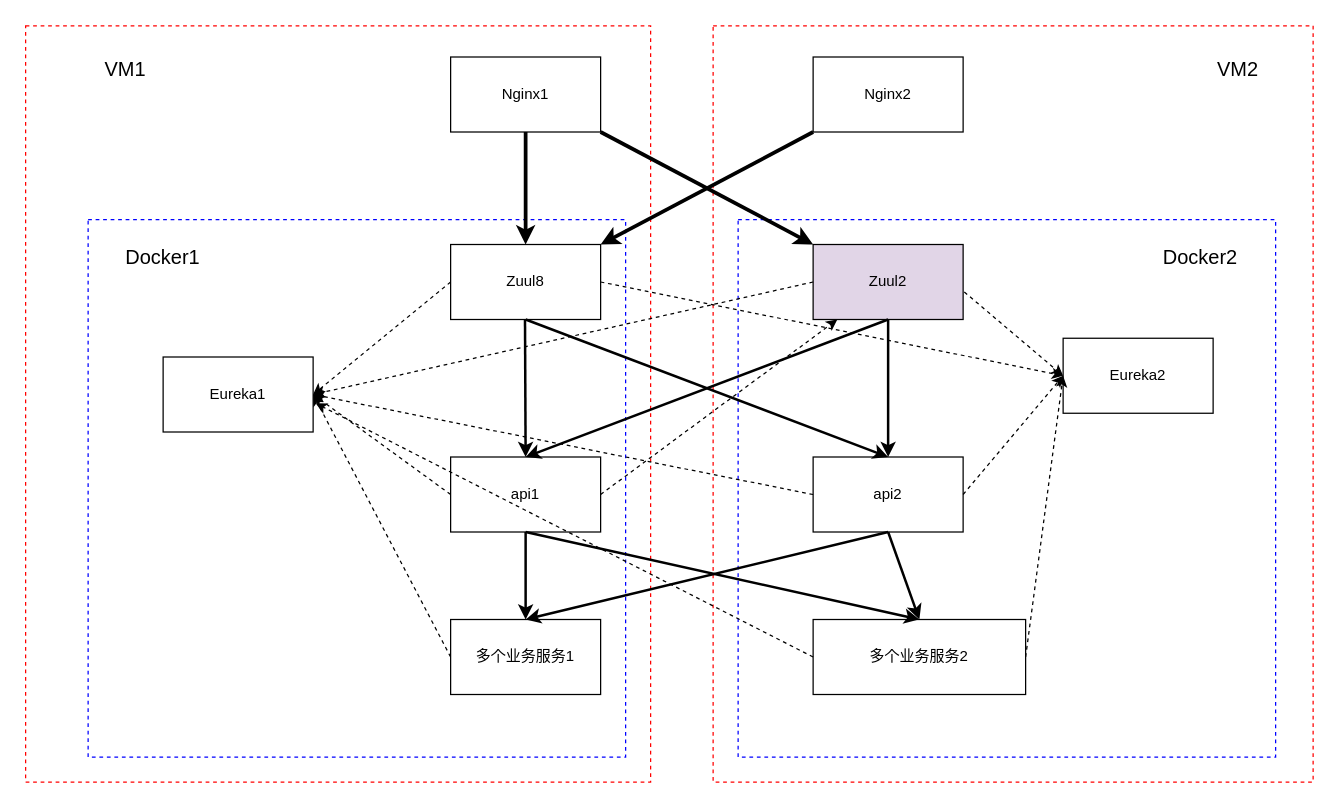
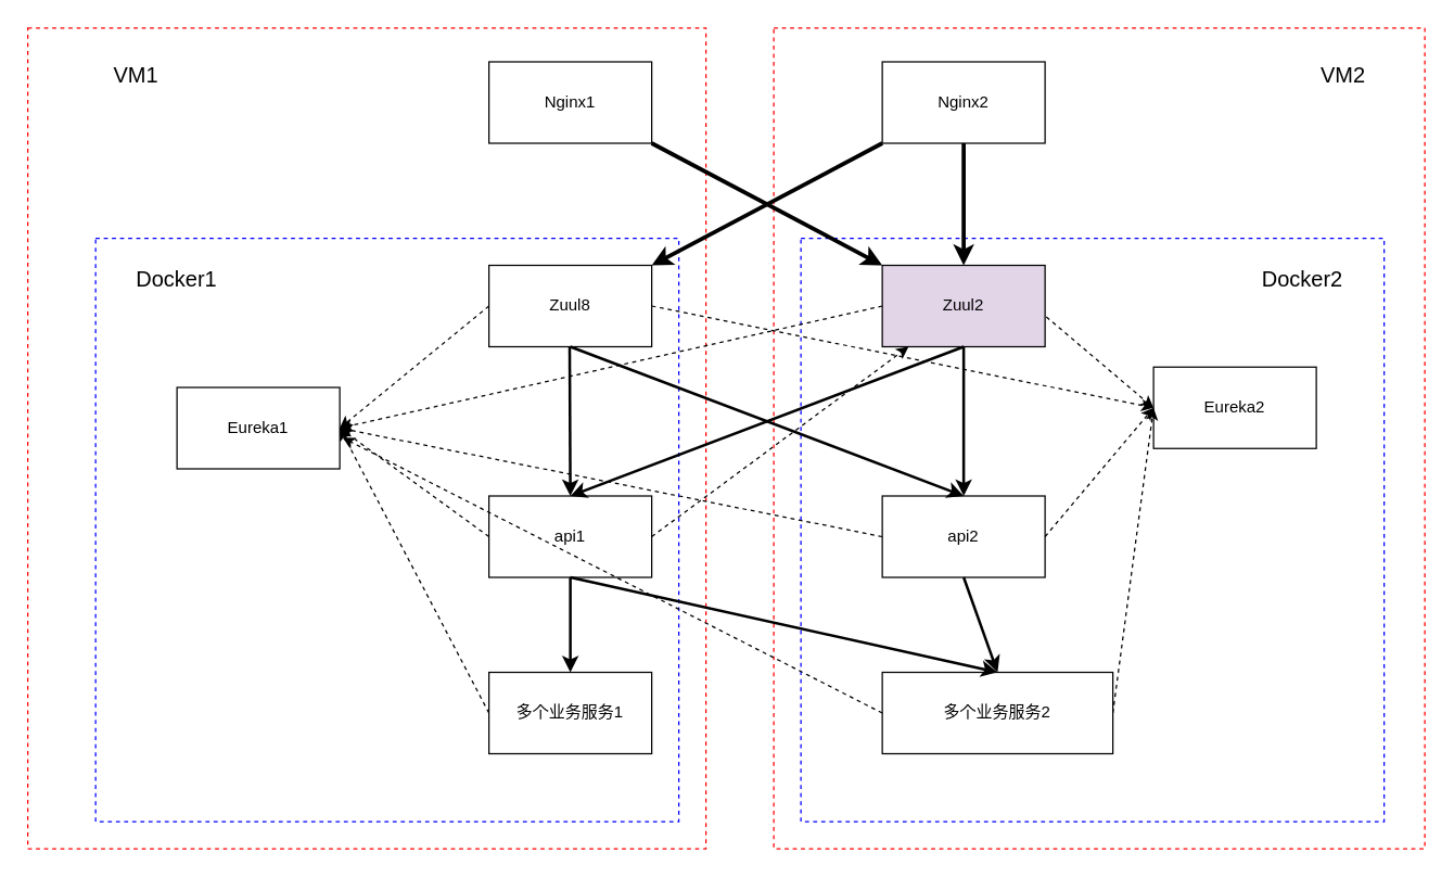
- <mxCell id="6" style="edgeStyle=orthogonalEdgeStyle;rounded=0;orthogonalLoop=1;jettySize=auto;html=1;entryX=0.5;entryY=0;entryDx=0;entryDy=0;strokeWidth=3;" edge="1" parent="1" source="7" target="10"><mxGeometry relative="1" as="geometry" /></mxCell>
+ <mxCell id="8" style="edgeStyle=orthogonalEdgeStyle;rounded=0;orthogonalLoop=1;jettySize=auto;html=1;entryX=0.5;entryY=0;entryDx=0;entryDy=0;strokeWidth=3;" edge="1" parent="1" source="9" target="11"><mxGeometry relative="1" as="geometry" /></mxCell>
- <mxCell id="42" value="" style="endArrow=classic;html=1;strokeWidth=2;exitX=0.5;exitY=1;exitDx=0;exitDy=0;entryX=0.5;entryY=0;entryDx=0;entryDy=0;" edge="1" parent="1" source="22" target="30"><mxGeometry relative="1" as="geometry"><mxPoint x="430" y="435" as="sourcePoint" /><mxPoint x="720" y="505" as="targetPoint" /></mxGeometry></mxCell>
